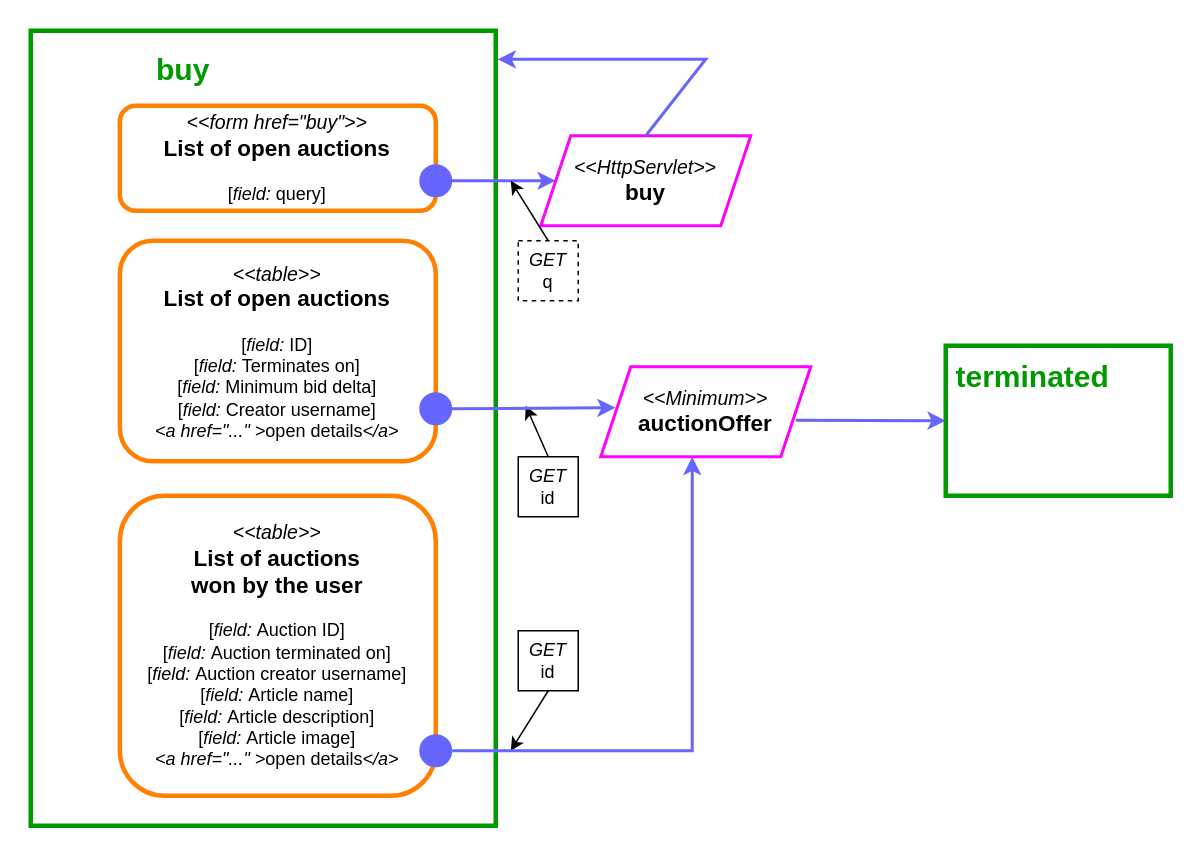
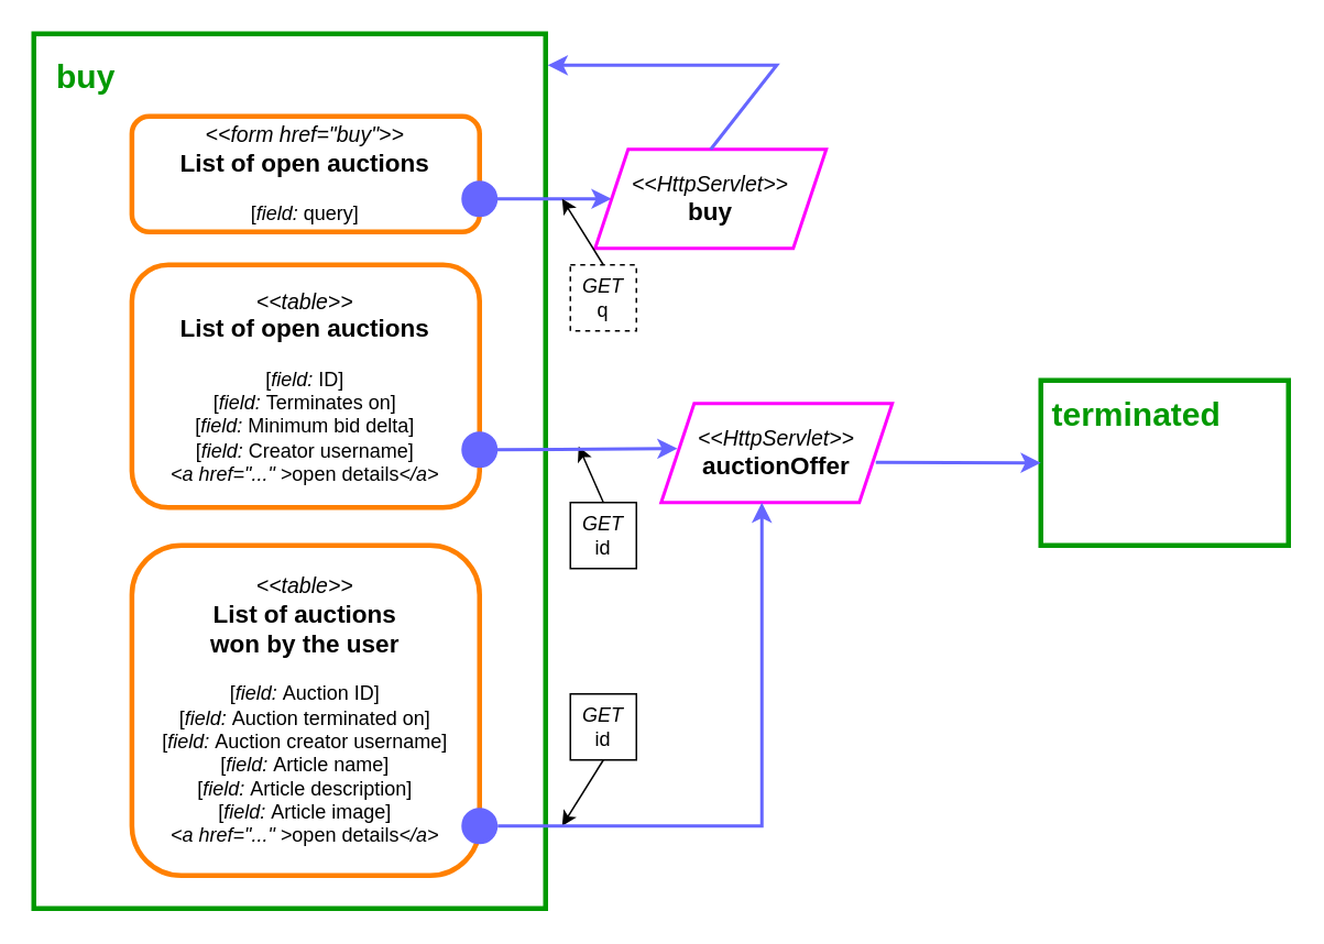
- <mxCell id="12" value="&lt;font size=&quot;1&quot; color=&quot;#009900&quot; style=&quot;&quot;&gt;&lt;b style=&quot;font-size: 20px;&quot;&gt;buy&lt;/b&gt;&lt;/font&gt;" style="text;html=1;strokeColor=none;fillColor=none;align=left;verticalAlign=middle;whiteSpace=wrap;rounded=0;" parent="1" vertex="1"><mxGeometry x="102.4" y="30" width="62.0" height="30" as="geometry" /></mxCell>
+ <mxCell id="12" value="&lt;font size=&quot;1&quot; color=&quot;#009900&quot; style=&quot;&quot;&gt;&lt;b style=&quot;font-size: 20px;&quot;&gt;buy&lt;/b&gt;&lt;/font&gt;" style="text;html=1;strokeColor=none;fillColor=none;align=left;verticalAlign=middle;whiteSpace=wrap;rounded=0;" parent="1" vertex="1"><mxGeometry x="32.4" y="30" width="62.0" height="30" as="geometry" /></mxCell>
- <mxCell id="2" value="&lt;font style=&quot;&quot;&gt;&lt;i style=&quot;font-size: 13px;&quot;&gt;&amp;lt;&amp;lt;Minimum&amp;gt;&amp;gt;&lt;/i&gt;&lt;br&gt;&lt;span style=&quot;font-size: 15px;&quot;&gt;&lt;b&gt;auctionOffer&lt;/b&gt;&lt;/span&gt;&lt;br&gt;&lt;/font&gt;" style="shape=parallelogram;perimeter=parallelogramPerimeter;whiteSpace=wrap;html=1;fixedSize=1;strokeColor=#FF00FF;strokeWidth=2;" parent="1" vertex="1"><mxGeometry x="400" y="244" width="140" height="60" as="geometry" /></mxCell>
+ <mxCell id="2" value="&lt;font style=&quot;&quot;&gt;&lt;i style=&quot;font-size: 13px;&quot;&gt;&amp;lt;&amp;lt;HttpServlet&amp;gt;&amp;gt;&lt;/i&gt;&lt;br&gt;&lt;span style=&quot;font-size: 15px;&quot;&gt;&lt;b&gt;auctionOffer&lt;/b&gt;&lt;/span&gt;&lt;br&gt;&lt;/font&gt;" style="shape=parallelogram;perimeter=parallelogramPerimeter;whiteSpace=wrap;html=1;fixedSize=1;strokeColor=#FF00FF;strokeWidth=2;" parent="1" vertex="1"><mxGeometry x="400" y="244" width="140" height="60" as="geometry" /></mxCell>
